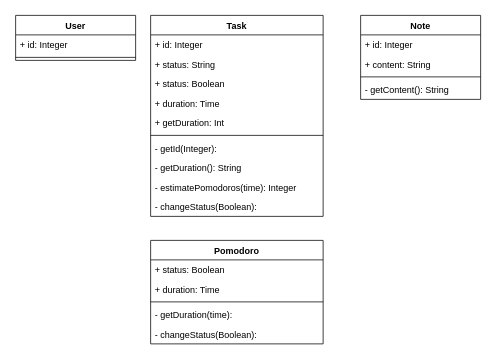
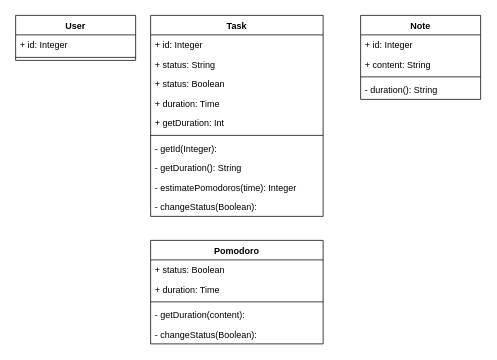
- <mxCell id="15" value="- getContent(): String" style="text;strokeColor=none;fillColor=none;align=left;verticalAlign=top;spacingLeft=4;spacingRight=4;overflow=hidden;rotatable=0;points=[[0,0.5],[1,0.5]];portConstraint=eastwest;" parent="11" vertex="1"><mxGeometry y="86" width="160" height="26" as="geometry" /></mxCell>
+ <mxCell id="15" value="- duration(): String" style="text;strokeColor=none;fillColor=none;align=left;verticalAlign=top;spacingLeft=4;spacingRight=4;overflow=hidden;rotatable=0;points=[[0,0.5],[1,0.5]];portConstraint=eastwest;" parent="11" vertex="1"><mxGeometry y="86" width="160" height="26" as="geometry" /></mxCell>
- <mxCell id="9" value="- getDuration(time): " style="text;strokeColor=none;fillColor=none;align=left;verticalAlign=top;spacingLeft=4;spacingRight=4;overflow=hidden;rotatable=0;points=[[0,0.5],[1,0.5]];portConstraint=eastwest;" parent="5" vertex="1"><mxGeometry y="86" width="230" height="26" as="geometry" /></mxCell>
+ <mxCell id="9" value="- getDuration(content): " style="text;strokeColor=none;fillColor=none;align=left;verticalAlign=top;spacingLeft=4;spacingRight=4;overflow=hidden;rotatable=0;points=[[0,0.5],[1,0.5]];portConstraint=eastwest;" parent="5" vertex="1"><mxGeometry y="86" width="230" height="26" as="geometry" /></mxCell>
